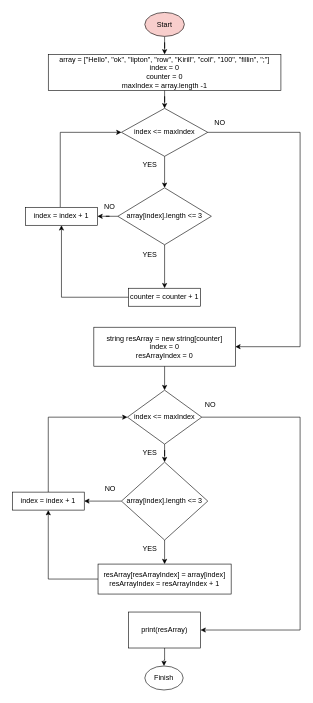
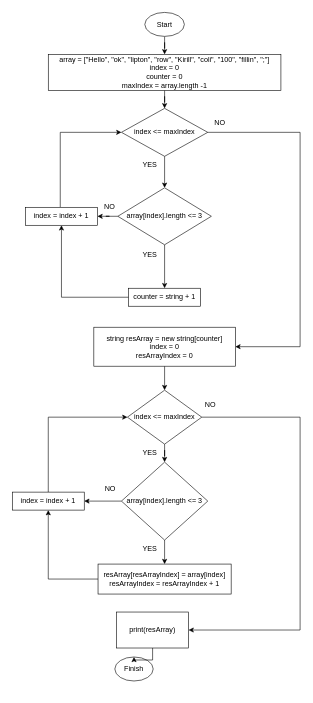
- <mxCell id="3" value="Start" style="ellipse;whiteSpace=wrap;html=1;fillColor=#f8cecc;" parent="1" vertex="1"><mxGeometry x="241" y="20" width="66" height="40" as="geometry" /></mxCell>
+ <mxCell id="3" value="Start" style="ellipse;whiteSpace=wrap;html=1;" parent="1" vertex="1"><mxGeometry x="241" y="20" width="66" height="40" as="geometry" /></mxCell>
- <mxCell id="16" value="counter = counter + 1" style="rounded=0;whiteSpace=wrap;html=1;" parent="1" vertex="1"><mxGeometry x="214" y="480" width="120" height="30" as="geometry" /></mxCell>
+ <mxCell id="16" value="counter = string + 1" style="rounded=0;whiteSpace=wrap;html=1;" parent="1" vertex="1"><mxGeometry x="214" y="480" width="120" height="30" as="geometry" /></mxCell>
- <mxCell id="28" value="print(resArray)" style="rounded=0;whiteSpace=wrap;html=1;" parent="1" vertex="1"><mxGeometry x="214" y="1020" width="120" height="60" as="geometry" /></mxCell>
+ <mxCell id="28" value="print(resArray)" style="rounded=0;whiteSpace=wrap;html=1;" parent="1" vertex="1"><mxGeometry x="194" y="1020" width="120" height="60" as="geometry" /></mxCell>
- <mxCell id="4" value="Finish" style="ellipse;whiteSpace=wrap;html=1;" parent="1" vertex="1"><mxGeometry x="241" y="1110" width="64" height="40" as="geometry" /></mxCell>
+ <mxCell id="4" value="Finish" style="ellipse;whiteSpace=wrap;html=1;" parent="1" vertex="1"><mxGeometry x="191" y="1095" width="64" height="40" as="geometry" /></mxCell>
